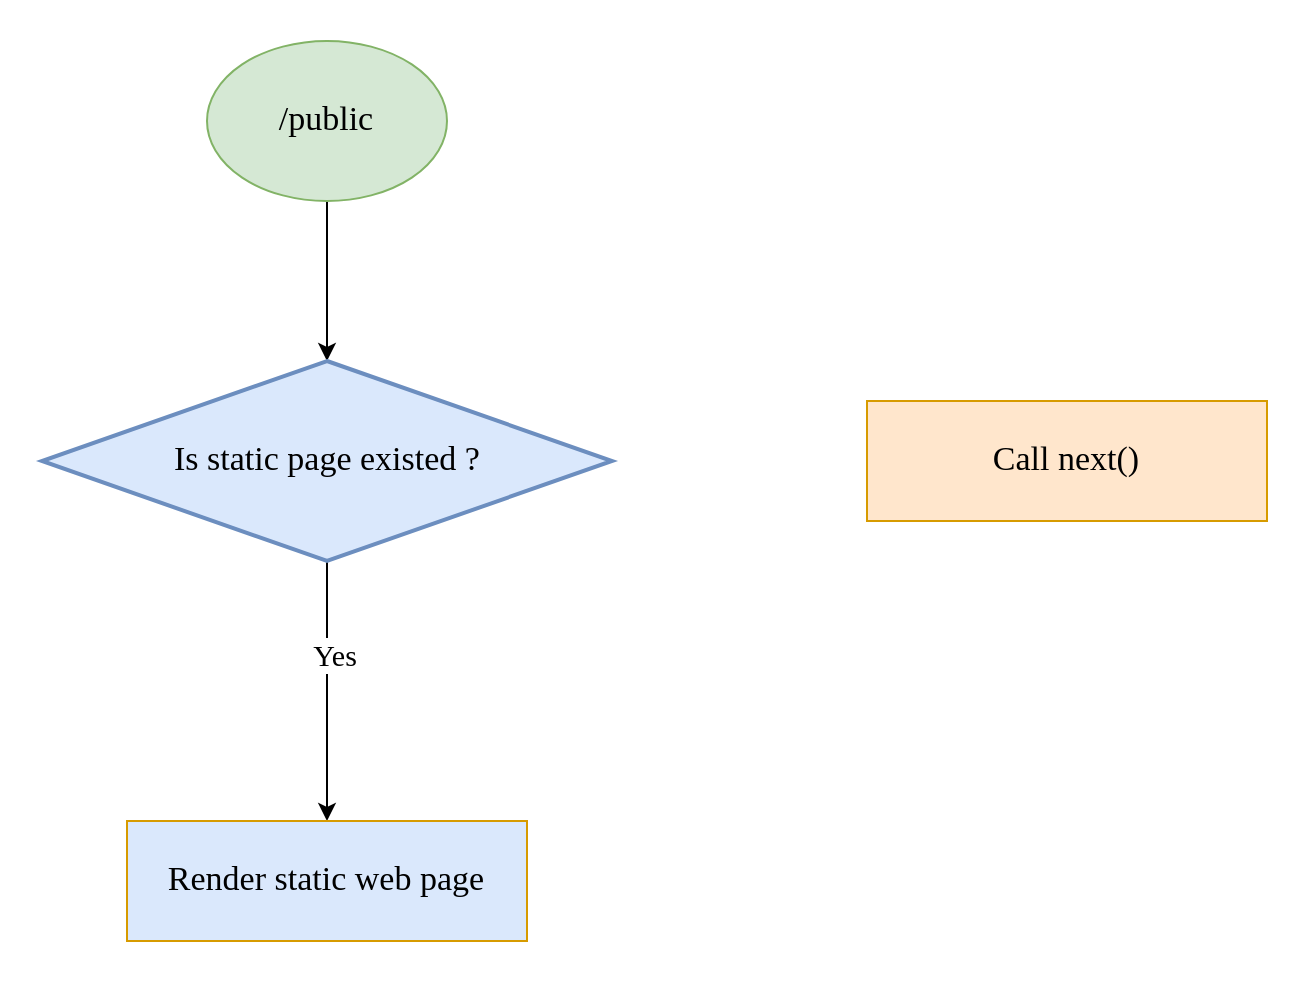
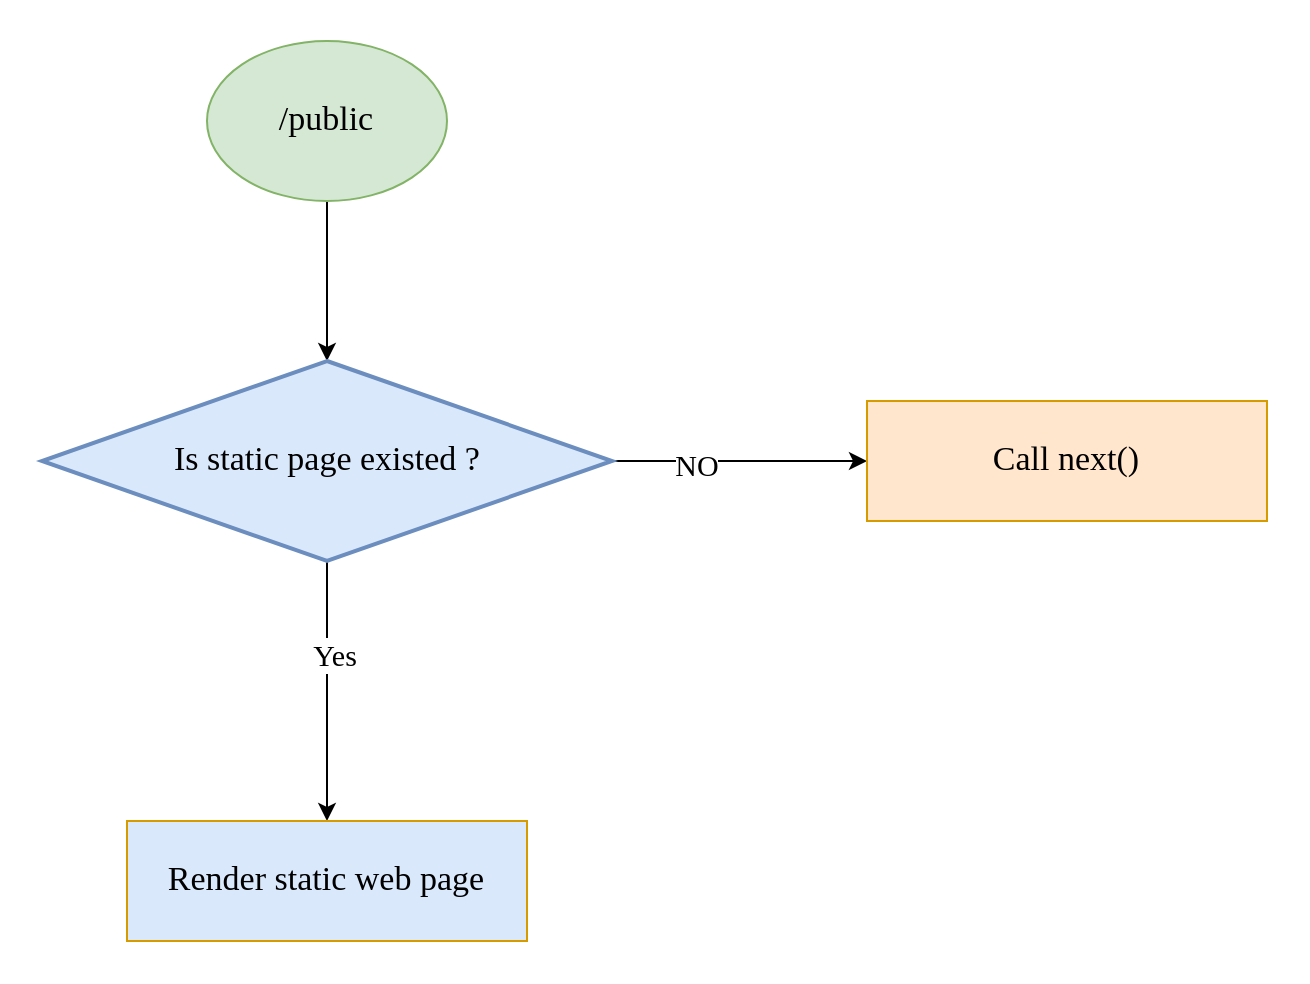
+ <mxCell id="4" value="" style="edgeStyle=orthogonalEdgeStyle;rounded=0;orthogonalLoop=1;jettySize=auto;html=1;entryX=0;entryY=0.5;entryDx=0;entryDy=0;" edge="1" parent="1" source="8" target="9"><mxGeometry relative="1" as="geometry"><mxPoint x="385.5" y="230" as="targetPoint" /></mxGeometry></mxCell>
+ <mxCell id="5" value="&lt;font style=&quot;font-size: 15px&quot; face=&quot;Comic Sans MS&quot;&gt;NO&lt;/font&gt;" style="text;html=1;resizable=0;points=[];align=center;verticalAlign=middle;labelBackgroundColor=#ffffff;" vertex="1" connectable="0" parent="4"><mxGeometry x="-0.349" y="-1" relative="1" as="geometry"><mxPoint as="offset" /></mxGeometry></mxCell>
